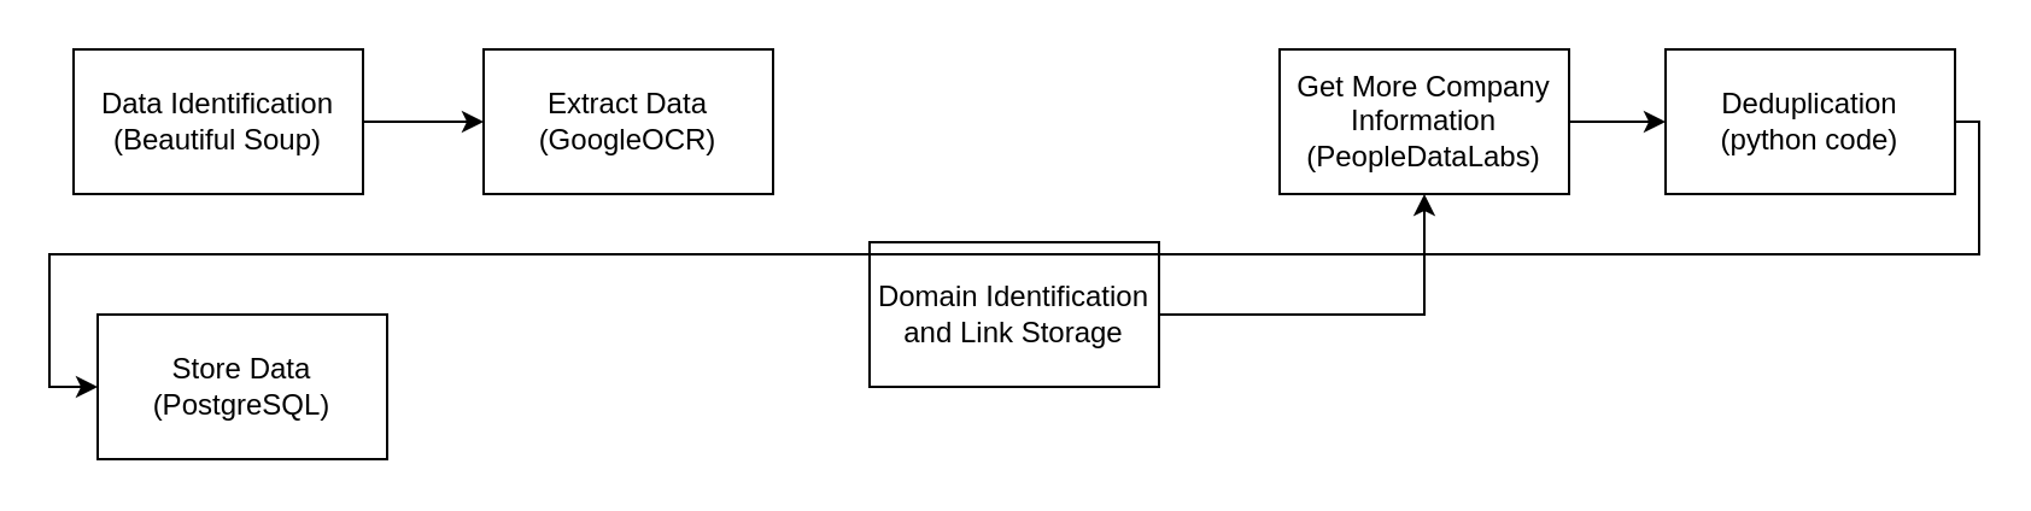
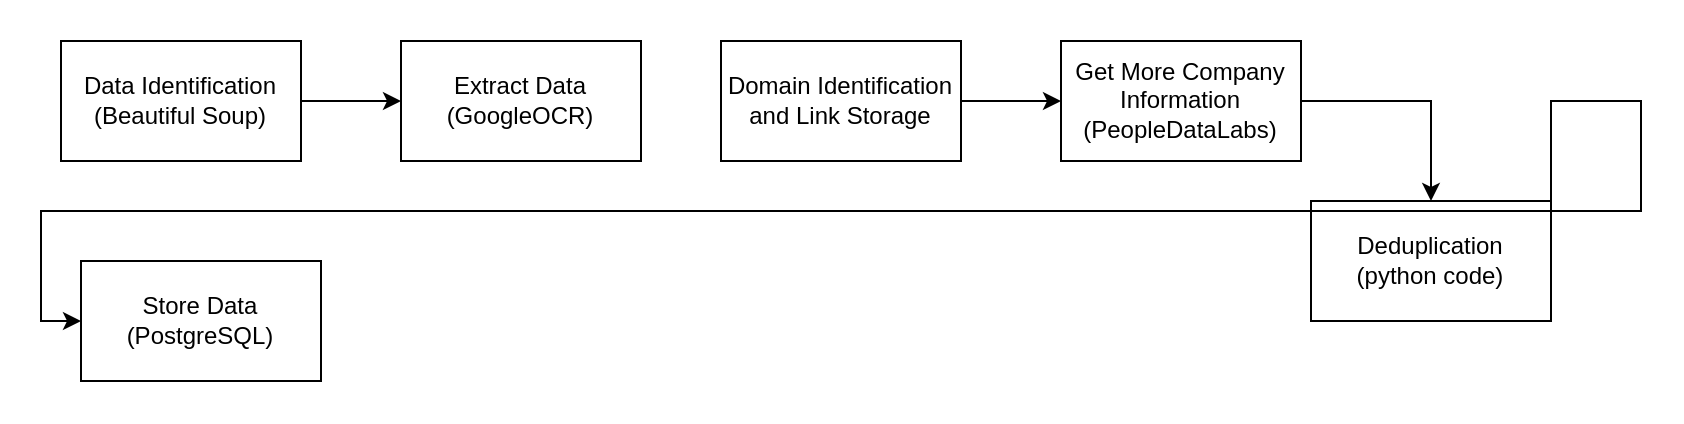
- <mxCell id="9" value="&lt;div&gt;Deduplication&lt;/div&gt;&lt;div&gt;(python code)&lt;br&gt;&lt;/div&gt;" style="whiteSpace=wrap;html=1;" parent="1" vertex="1"><mxGeometry x="690" y="20" width="120" height="60" as="geometry" /></mxCell>
+ <mxCell id="9" value="&lt;div&gt;Deduplication&lt;/div&gt;&lt;div&gt;(python code)&lt;br&gt;&lt;/div&gt;" style="whiteSpace=wrap;html=1;" parent="1" vertex="1"><mxGeometry x="655" y="100" width="120" height="60" as="geometry" /></mxCell>
- <mxCell id="4" value="Domain Identification and Link Storage" style="whiteSpace=wrap;html=1;" parent="1" vertex="1"><mxGeometry x="360" y="100" width="120" height="60" as="geometry" /></mxCell>
+ <mxCell id="4" value="Domain Identification and Link Storage" style="whiteSpace=wrap;html=1;" parent="1" vertex="1"><mxGeometry x="360" y="20" width="120" height="60" as="geometry" /></mxCell>
